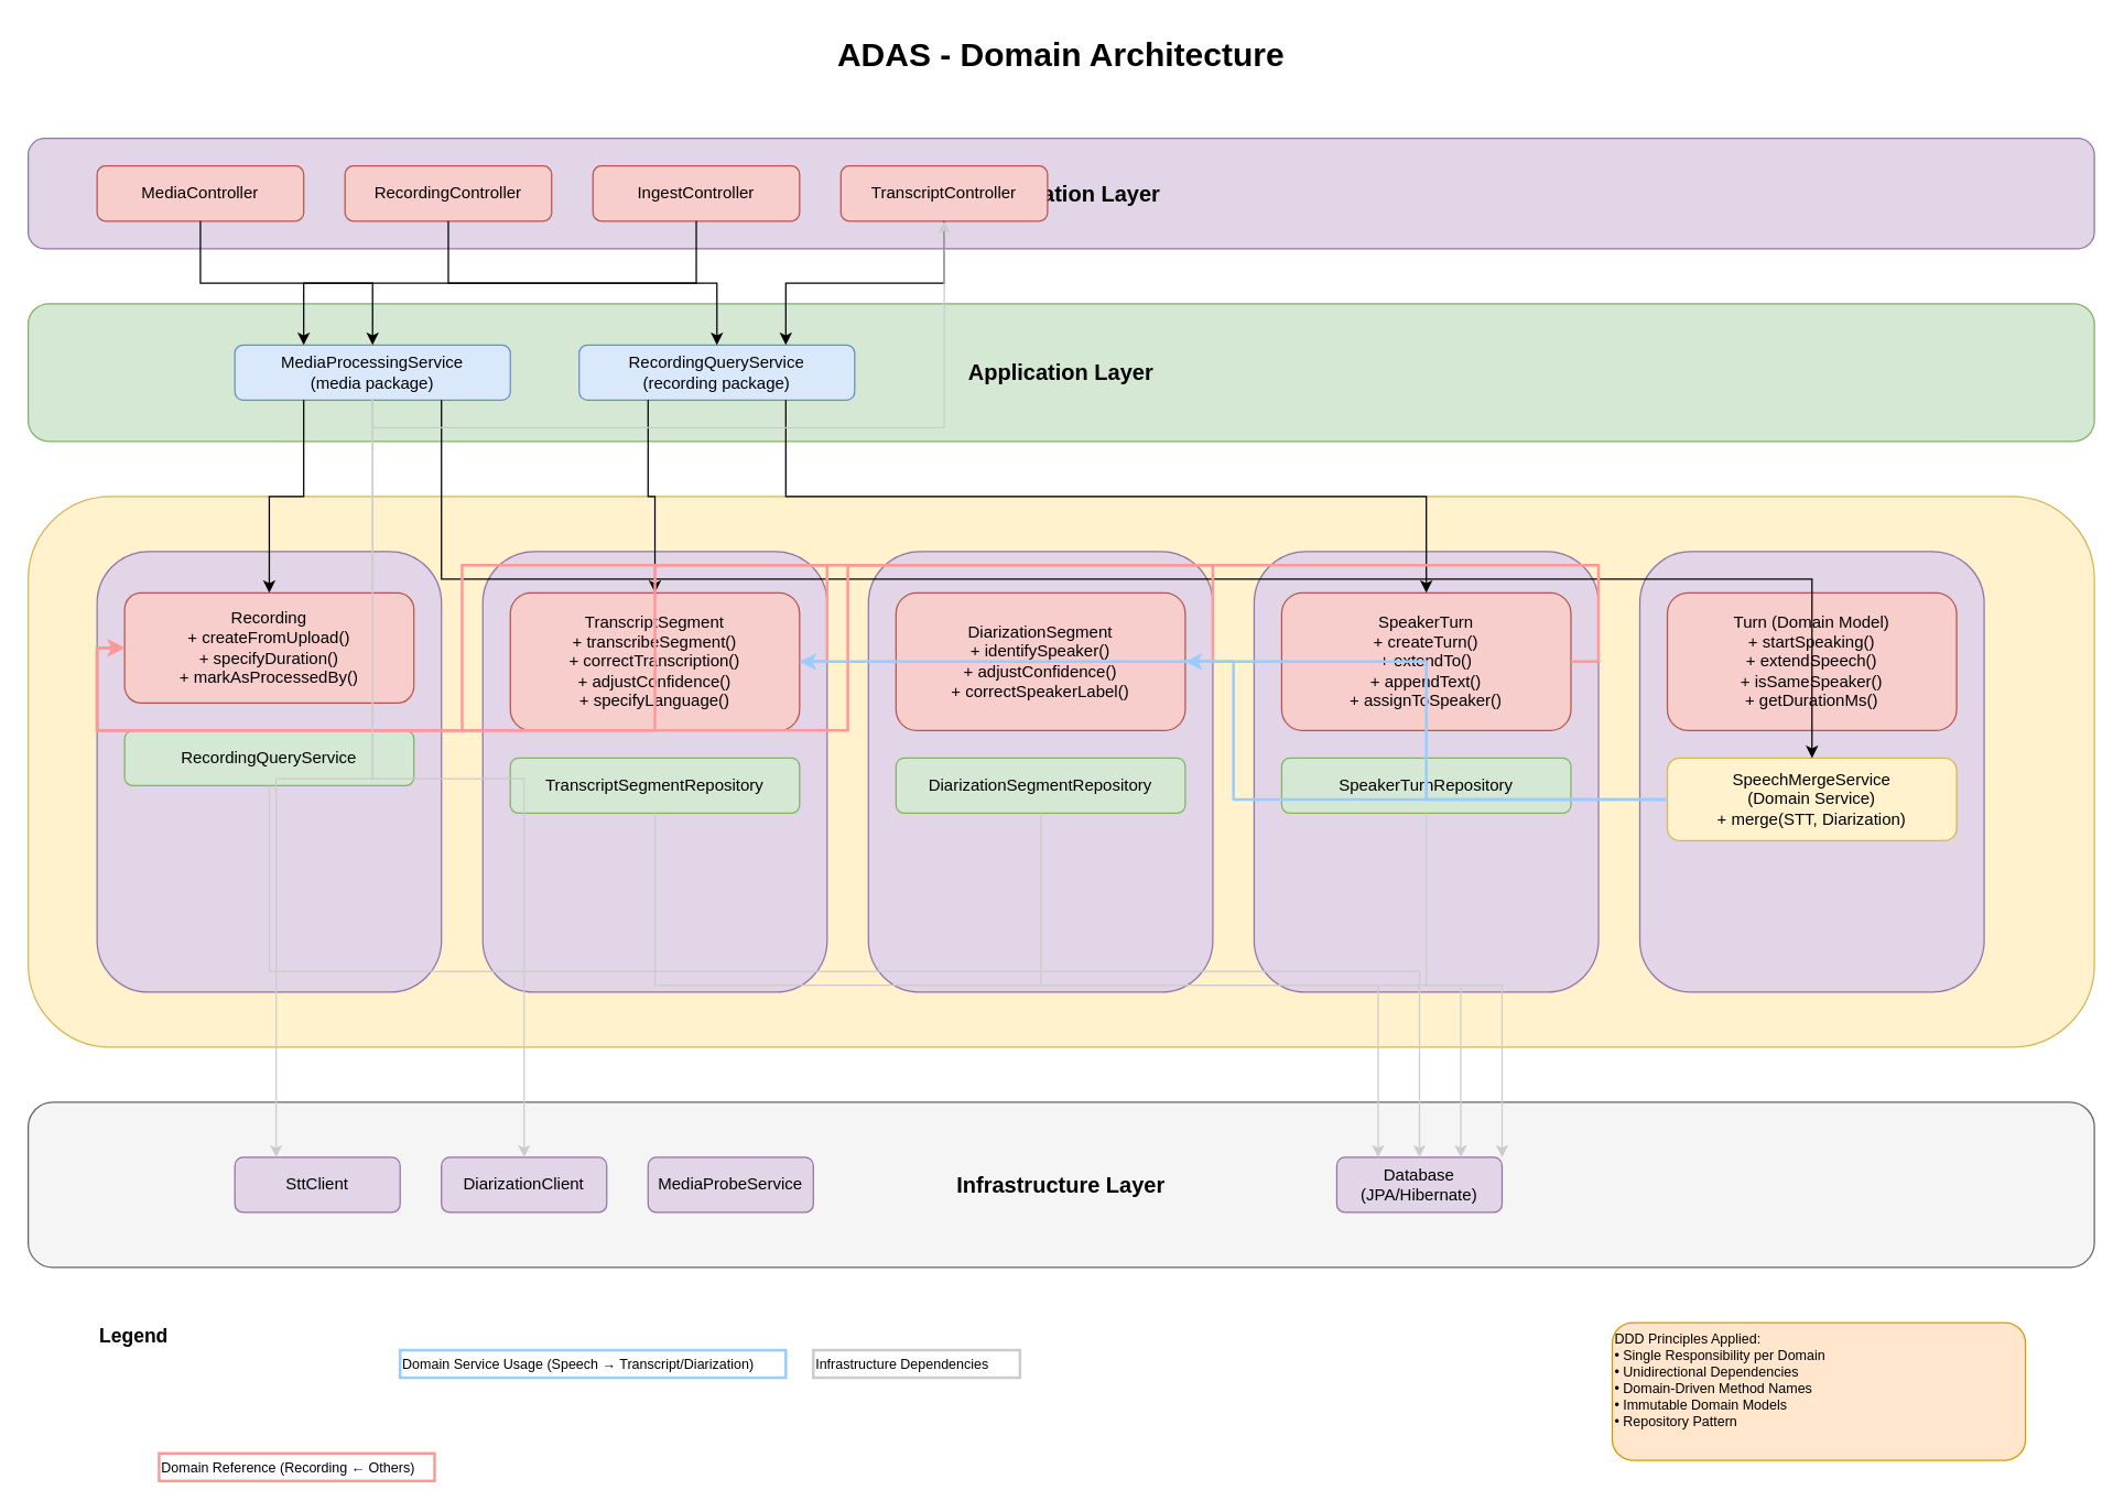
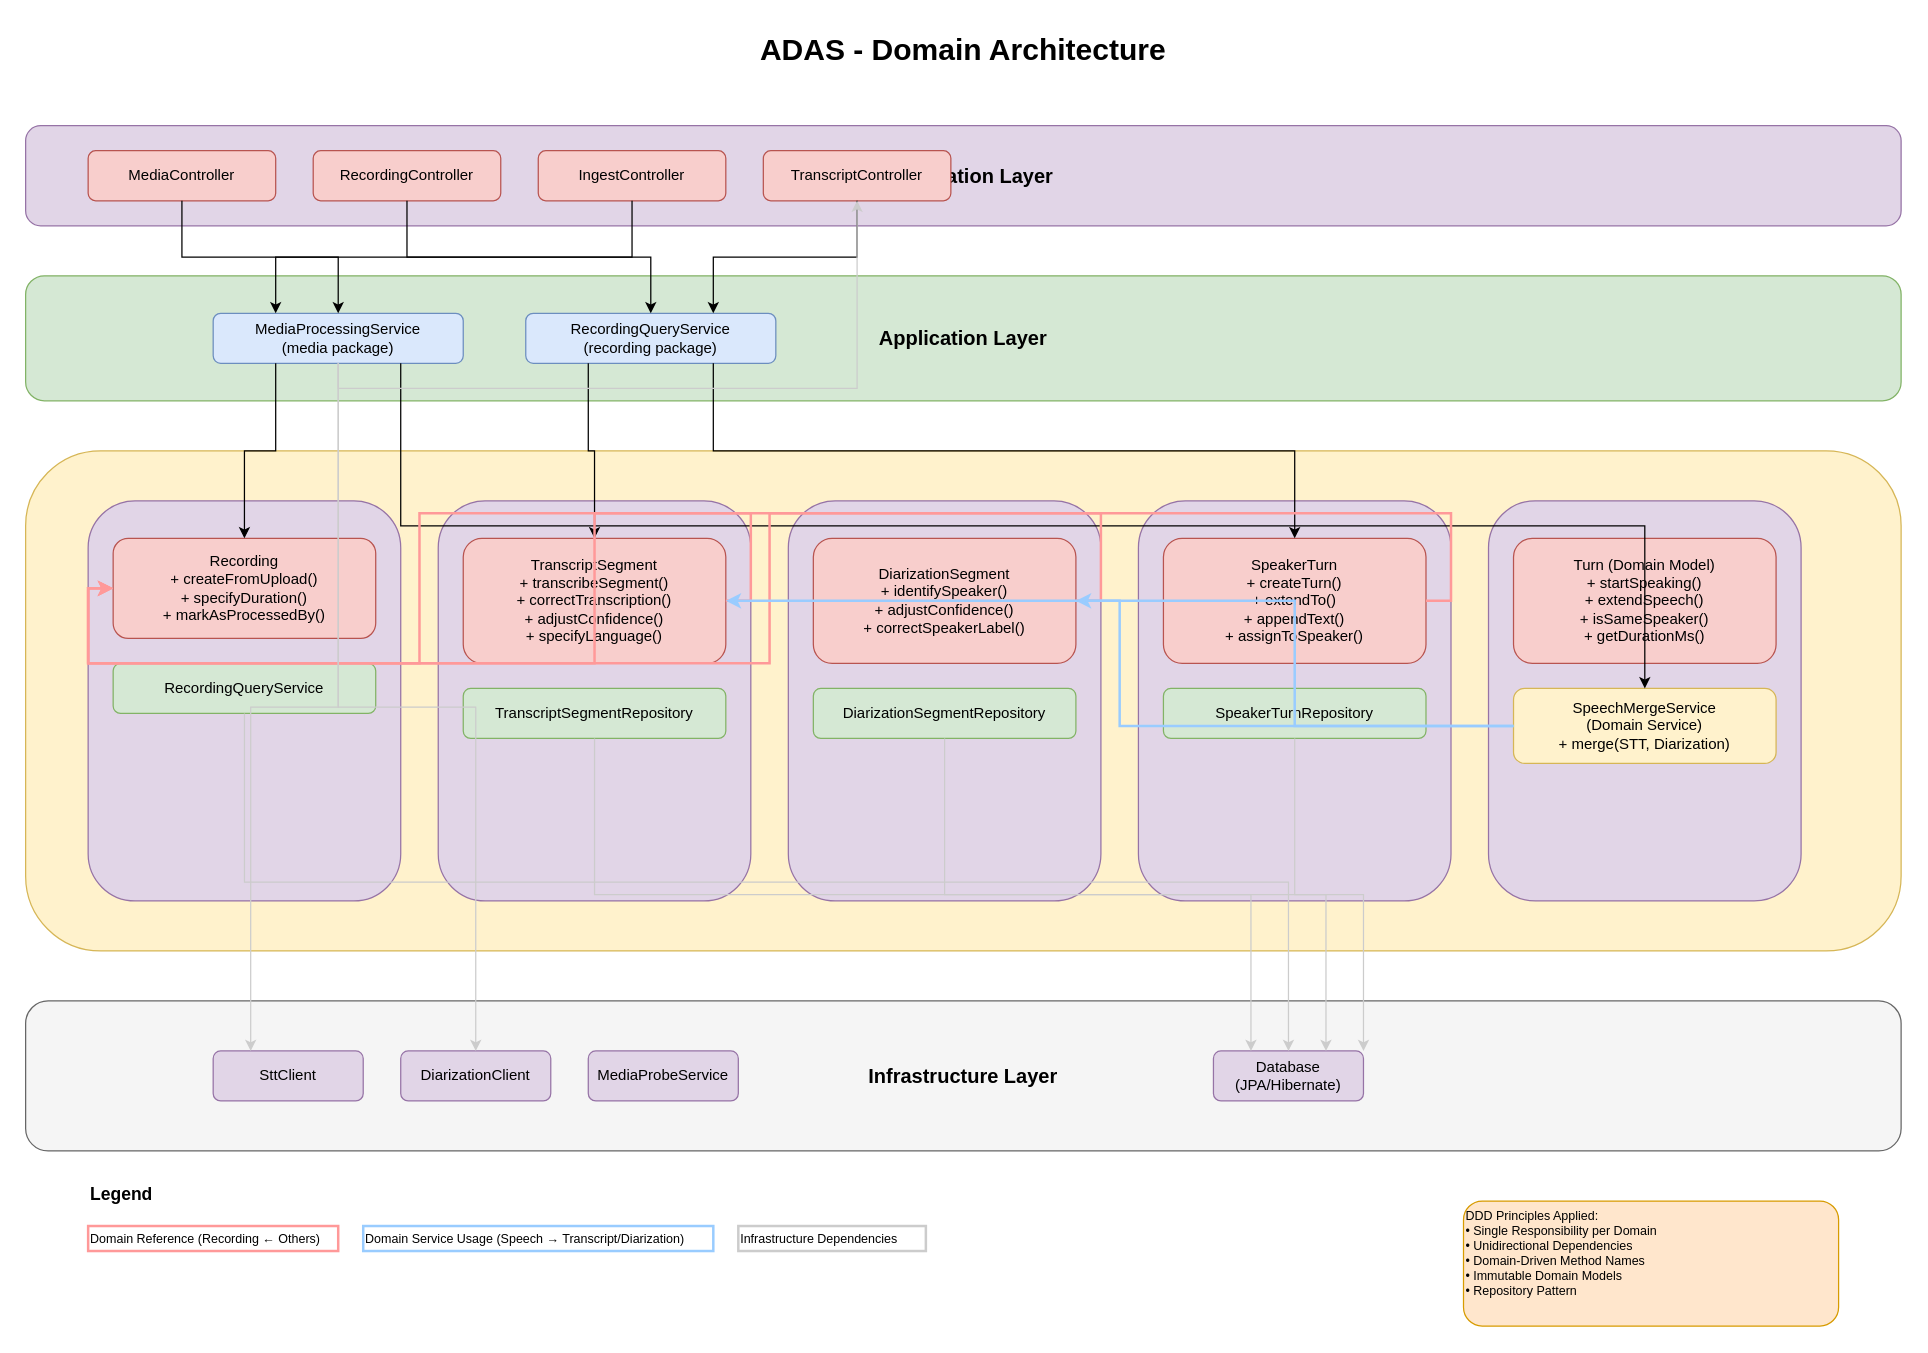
- <mxCell id="52" value="Legend" style="text;html=1;strokeColor=none;fillColor=none;align=left;verticalAlign=middle;whiteSpace=wrap;rounded=0;fontSize=14;fontStyle=1;" vertex="1" parent="1"><mxGeometry x="70" y="960" width="60" height="20" as="geometry" /></mxCell>
+ <mxCell id="52" value="Legend" style="text;html=1;strokeColor=none;fillColor=none;align=left;verticalAlign=middle;whiteSpace=wrap;rounded=0;fontSize=14;fontStyle=1;" vertex="1" parent="1"><mxGeometry x="70" y="945" width="60" height="20" as="geometry" /></mxCell>
- <mxCell id="53" value="Domain Reference (Recording ← Others)" style="text;html=1;strokeColor=#ff9999;fillColor=none;align=left;verticalAlign=middle;whiteSpace=wrap;rounded=0;fontSize=10;strokeWidth=2;" vertex="1" parent="1"><mxGeometry x="115" y="1055" width="200" height="20" as="geometry" /></mxCell>
+ <mxCell id="53" value="Domain Reference (Recording ← Others)" style="text;html=1;strokeColor=#ff9999;fillColor=none;align=left;verticalAlign=middle;whiteSpace=wrap;rounded=0;fontSize=10;strokeWidth=2;" vertex="1" parent="1"><mxGeometry x="70" y="980" width="200" height="20" as="geometry" /></mxCell>
